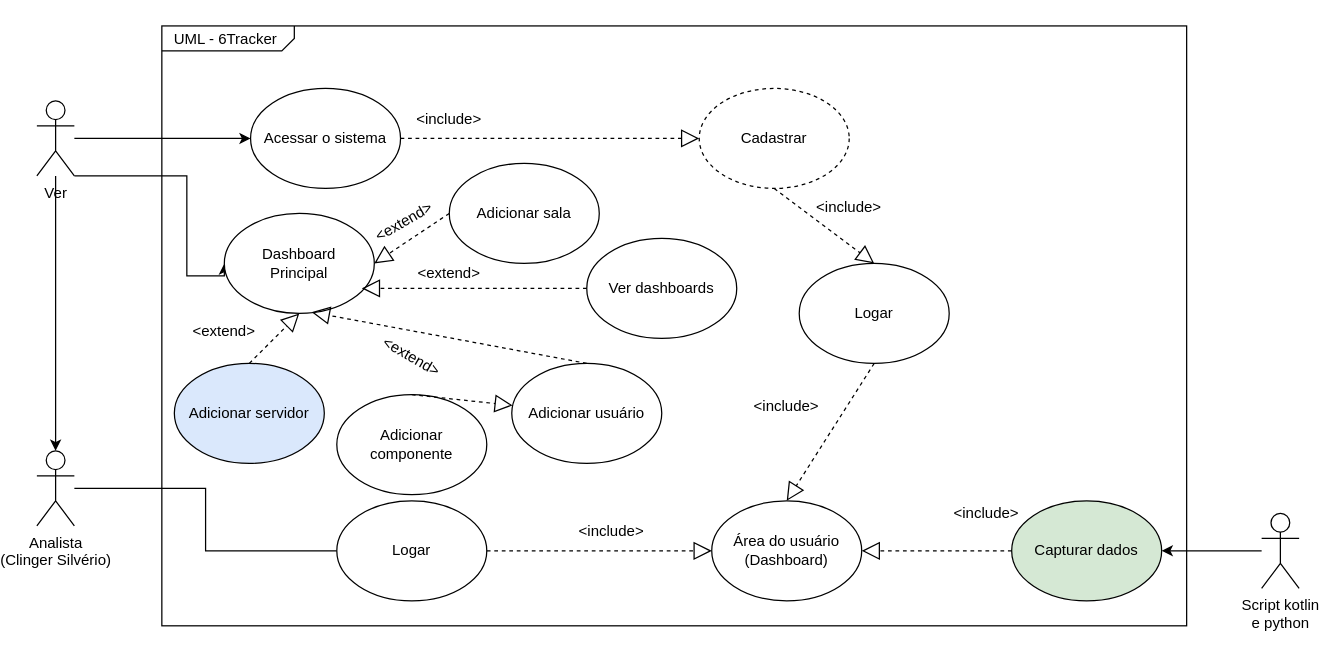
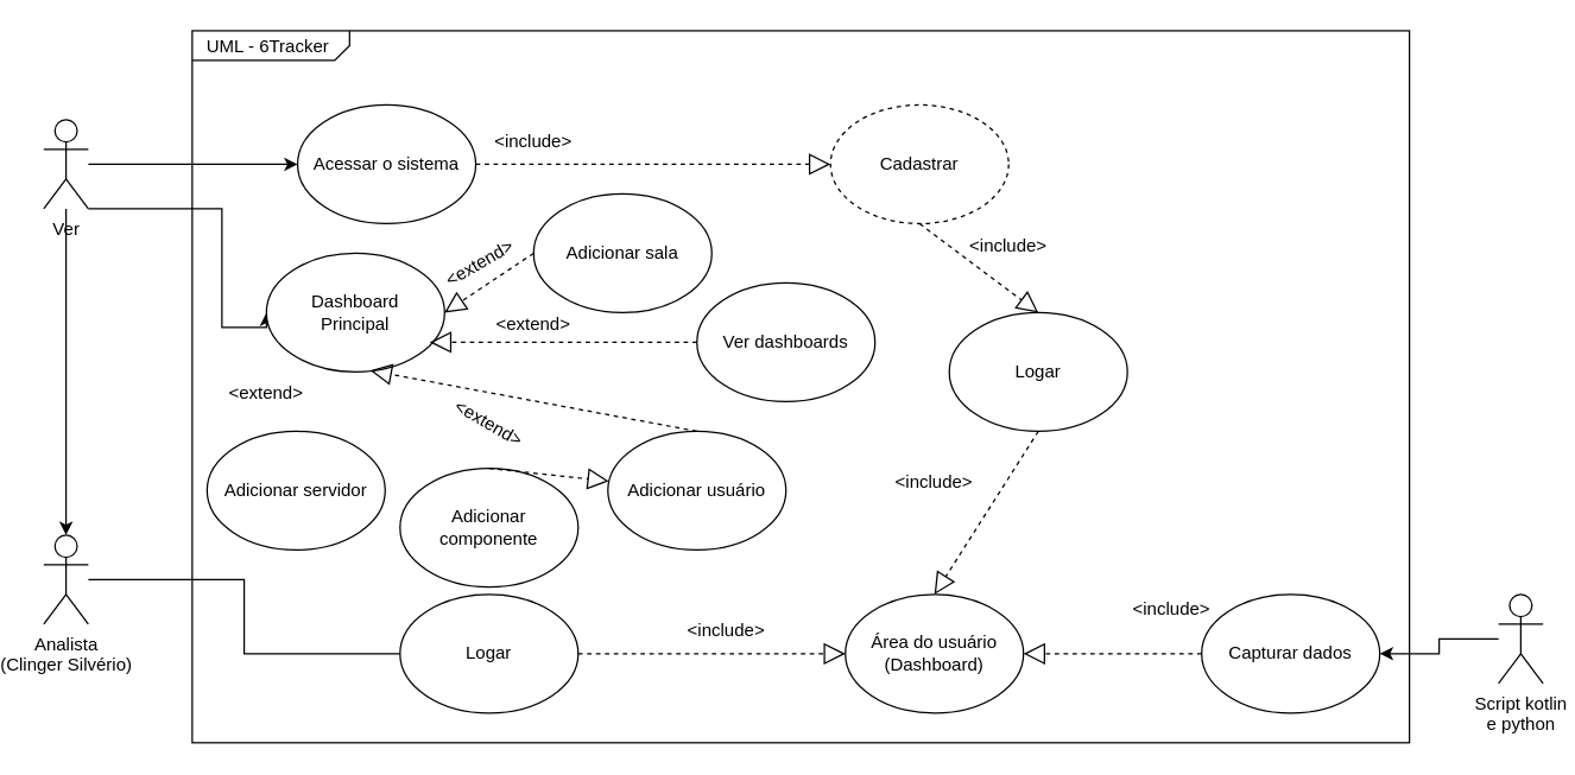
- <mxCell id="28" value="" style="endArrow=block;dashed=1;endFill=0;endSize=12;html=1;rounded=0;entryX=0.5;entryY=1;entryDx=0;entryDy=0;exitX=0.5;exitY=0;exitDx=0;exitDy=0;" parent="1" source="17" target="25" edge="1"><mxGeometry width="160" relative="1" as="geometry"><mxPoint x="240" y="510" as="sourcePoint" /><mxPoint x="400" y="510" as="targetPoint" /></mxGeometry></mxCell>
- <mxCell id="17" value="Adicionar servidor" style="ellipse;whiteSpace=wrap;html=1;fillColor=#dae8fc;" parent="1" vertex="1"><mxGeometry x="130" y="290" width="120" height="80" as="geometry" /></mxCell>
+ <mxCell id="17" value="Adicionar servidor" style="ellipse;whiteSpace=wrap;html=1;" parent="1" vertex="1"><mxGeometry x="130" y="290" width="120" height="80" as="geometry" /></mxCell>
- <mxCell id="22" value="Capturar dados" style="ellipse;whiteSpace=wrap;html=1;fillColor=#d5e8d4;" parent="1" vertex="1"><mxGeometry x="800" y="400" width="120" height="80" as="geometry" /></mxCell>
+ <mxCell id="22" value="Capturar dados" style="ellipse;whiteSpace=wrap;html=1;" parent="1" vertex="1"><mxGeometry x="800" y="400" width="120" height="80" as="geometry" /></mxCell>
- <mxCell id="21" value="Script kotlin &lt;br&gt;e python" style="shape=umlActor;verticalLabelPosition=bottom;verticalAlign=top;html=1;outlineConnect=0;" parent="1" vertex="1"><mxGeometry x="1000" y="410" width="30" height="60" as="geometry" /></mxCell>
+ <mxCell id="21" value="Script kotlin &lt;br&gt;e python" style="shape=umlActor;verticalLabelPosition=bottom;verticalAlign=top;html=1;outlineConnect=0;" parent="1" vertex="1"><mxGeometry x="1000" y="400" width="30" height="60" as="geometry" /></mxCell>
